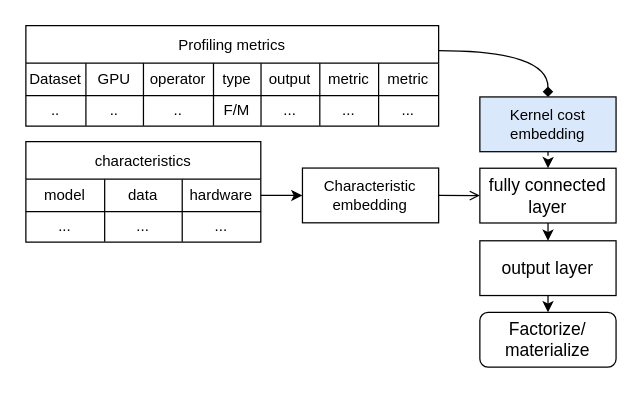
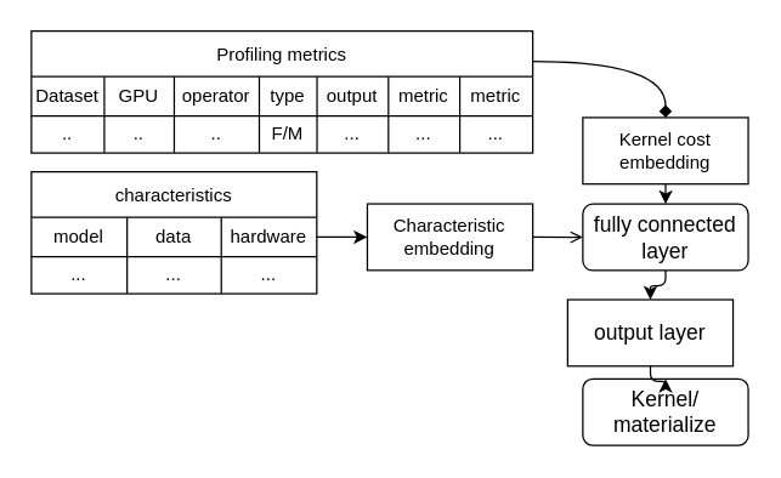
- <mxCell id="11" value="Kernel cost embedding" style="whiteSpace=wrap;html=1;startSize=30;fillColor=#dae8fc;" parent="1" vertex="1"><mxGeometry x="383.111" y="77" width="108.889" height="43.784" as="geometry" /></mxCell>
+ <mxCell id="11" value="Kernel cost embedding" style="whiteSpace=wrap;html=1;startSize=30;" parent="1" vertex="1"><mxGeometry x="383.111" y="77" width="108.889" height="43.784" as="geometry" /></mxCell>
- <mxCell id="35" style="edgeStyle=orthogonalEdgeStyle;html=1;entryX=0.5;entryY=0;entryDx=0;entryDy=0;elbow=vertical;curved=1;dashed=1;" parent="1" source="11" target="30" edge="1"><mxGeometry relative="1" as="geometry" /></mxCell>
+ <mxCell id="35" style="edgeStyle=orthogonalEdgeStyle;html=1;entryX=0.5;entryY=0;entryDx=0;entryDy=0;elbow=vertical;curved=1;" parent="1" source="11" target="30" edge="1"><mxGeometry relative="1" as="geometry" /></mxCell>
- <mxCell id="30" value="fully connected layer" style="whiteSpace=wrap;html=1;fontSize=14;" parent="1" vertex="1"><mxGeometry x="383.111" y="134" width="108.889" height="43.784" as="geometry" /></mxCell>
+ <mxCell id="30" value="fully connected layer" style="whiteSpace=wrap;html=1;fontSize=14;rounded=1;" parent="1" vertex="1"><mxGeometry x="383.111" y="134" width="108.889" height="43.784" as="geometry" /></mxCell>
- <mxCell id="32" value="output layer" style="whiteSpace=wrap;html=1;fontSize=14;" parent="1" vertex="1"><mxGeometry x="383.111" y="192" width="108.889" height="43.784" as="geometry" /></mxCell>
+ <mxCell id="32" value="output layer" style="whiteSpace=wrap;html=1;fontSize=14;" parent="1" vertex="1"><mxGeometry x="373.111" y="197" width="108.889" height="43.784" as="geometry" /></mxCell>
- <mxCell id="31" value="Factorize/&lt;br&gt;materialize" style="rounded=1;whiteSpace=wrap;html=1;fontSize=14;" parent="1" vertex="1"><mxGeometry x="383.111" y="249.216" width="108.889" height="43.784" as="geometry" /></mxCell>
+ <mxCell id="31" value="Kernel/&lt;br&gt;materialize" style="rounded=1;whiteSpace=wrap;html=1;fontSize=14;" parent="1" vertex="1"><mxGeometry x="383.111" y="249.216" width="108.889" height="43.784" as="geometry" /></mxCell>
